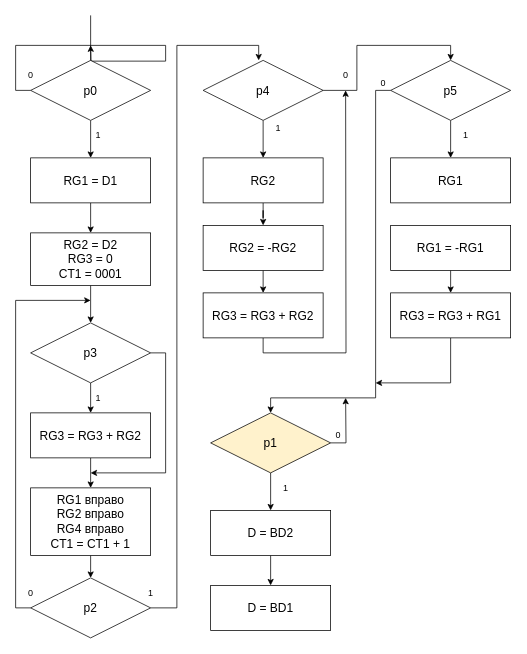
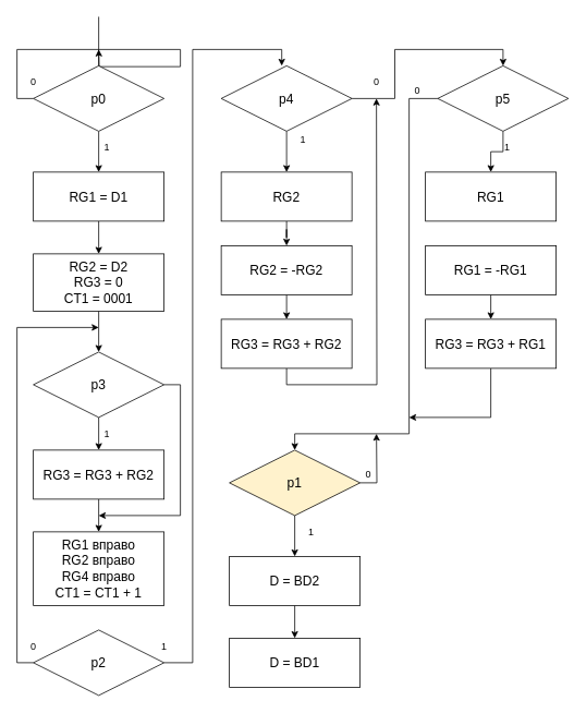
- <mxCell id="35" value="&lt;font style=&quot;font-size: 16px&quot;&gt;p5&lt;br&gt;&lt;/font&gt;" style="rhombus;whiteSpace=wrap;html=1;" vertex="1" parent="1"><mxGeometry x="520" y="80" width="160" height="80" as="geometry" /></mxCell>
+ <mxCell id="35" value="&lt;font style=&quot;font-size: 16px&quot;&gt;p5&lt;br&gt;&lt;/font&gt;" style="rhombus;whiteSpace=wrap;html=1;" vertex="1" parent="1"><mxGeometry x="535" y="80" width="160" height="80" as="geometry" /></mxCell>
- <mxCell id="18" style="edgeStyle=orthogonalEdgeStyle;rounded=0;orthogonalLoop=1;jettySize=auto;html=1;exitX=0.5;exitY=1;exitDx=0;exitDy=0;entryX=0.5;entryY=0;entryDx=0;entryDy=0;" edge="1" parent="1" source="19" target="22"><mxGeometry relative="1" as="geometry" /></mxCell>
